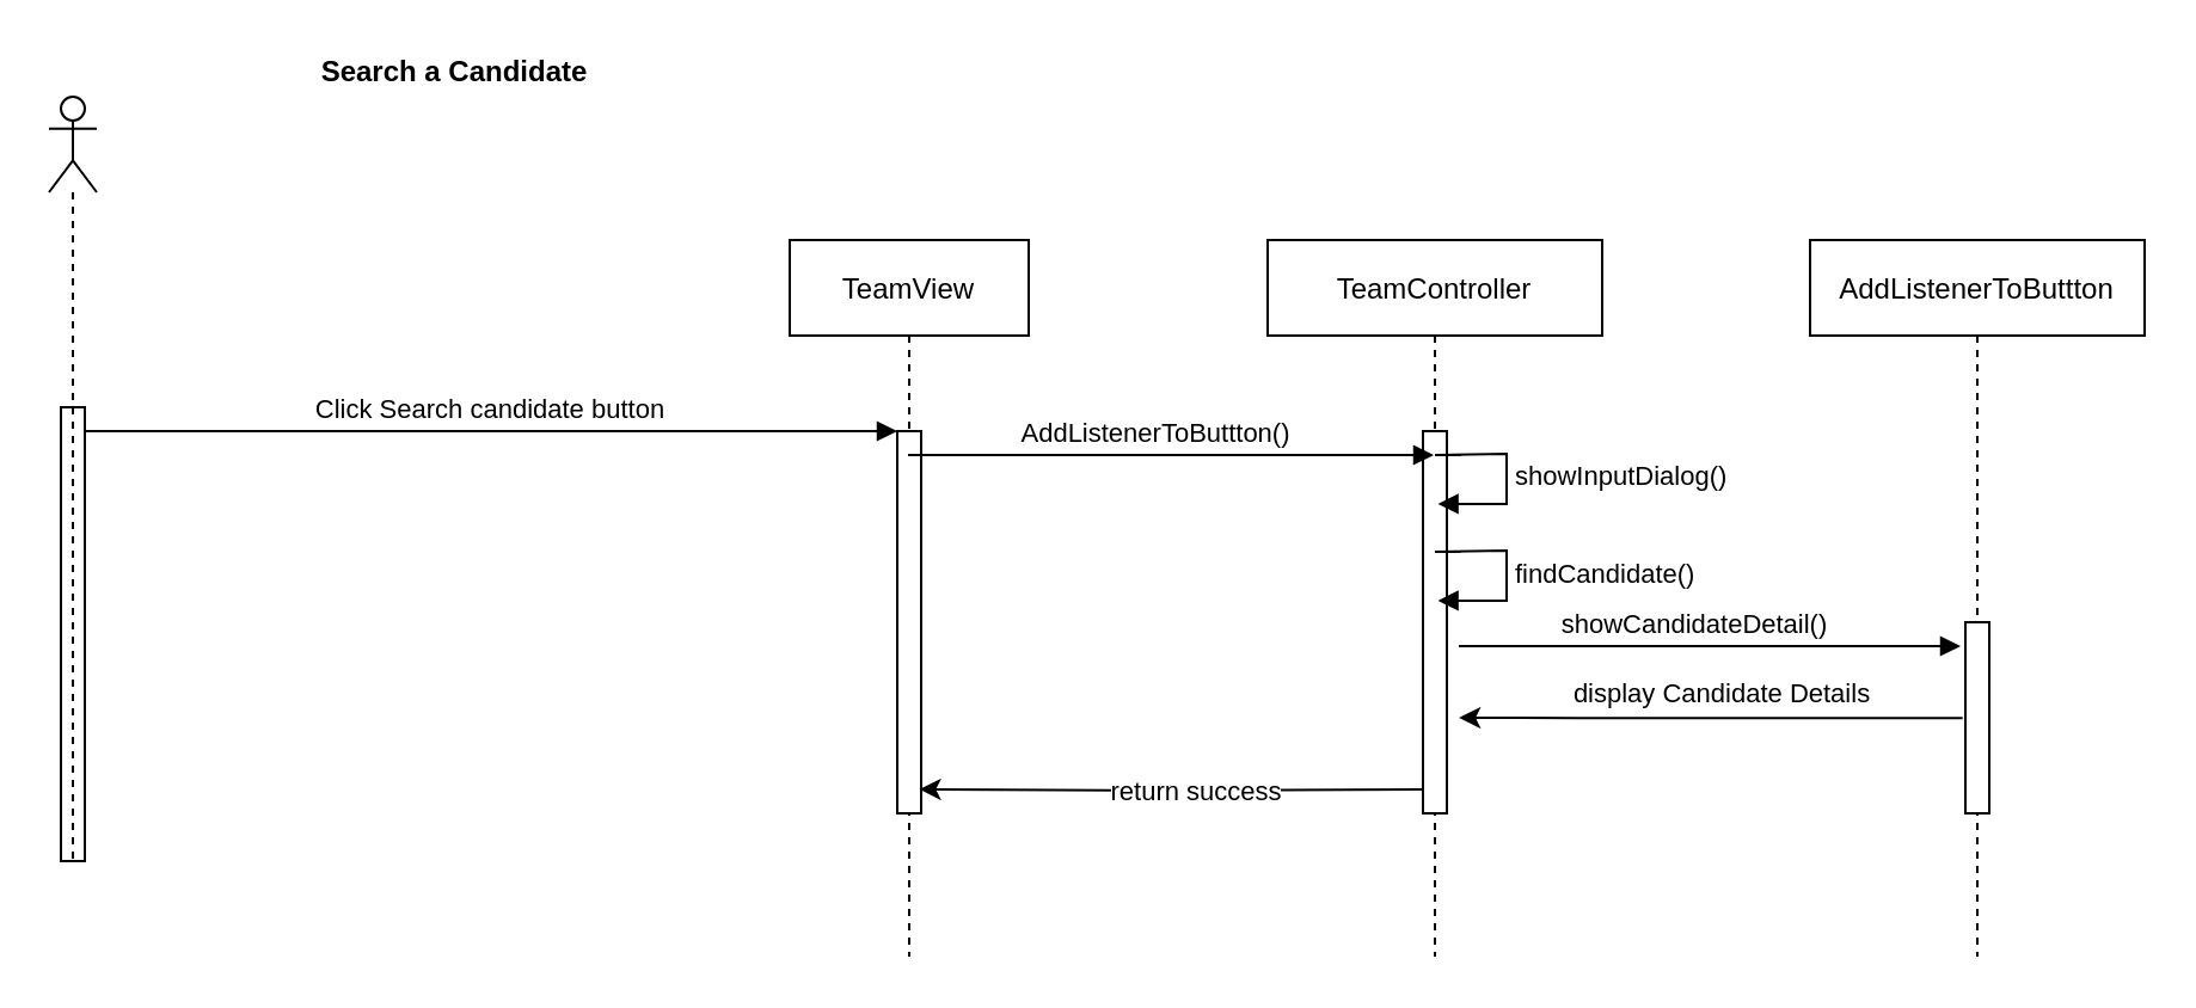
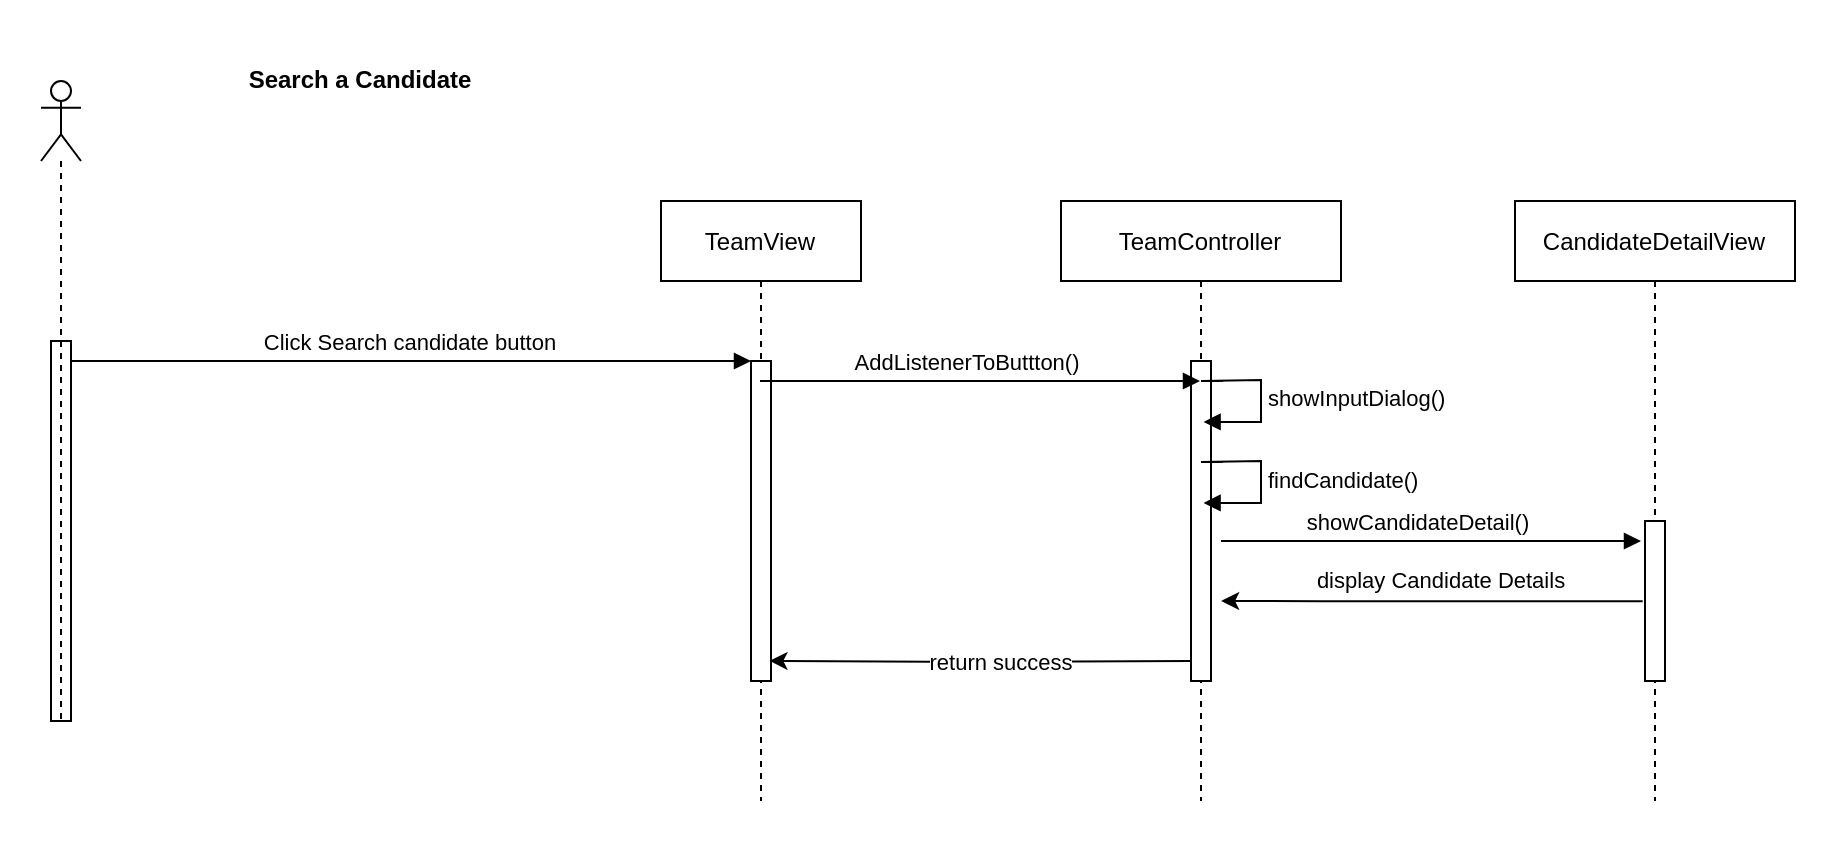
- <mxCell id="10" value="&lt;b&gt;Search a Candidate&lt;/b&gt;" style="text;html=1;strokeColor=none;fillColor=none;align=center;verticalAlign=middle;whiteSpace=wrap;rounded=0;" vertex="1" parent="1"><mxGeometry x="90" y="20" width="200" height="20" as="geometry" /></mxCell>
+ <mxCell id="10" value="&lt;b&gt;Search a Candidate&lt;/b&gt;" style="text;html=1;strokeColor=none;fillColor=none;align=center;verticalAlign=middle;whiteSpace=wrap;rounded=0;" vertex="1" parent="1"><mxGeometry x="80" y="30" width="200" height="20" as="geometry" /></mxCell>
- <mxCell id="14" value="AddListenerToButtton" style="shape=umlLifeline;perimeter=lifelinePerimeter;container=1;collapsible=0;recursiveResize=0;rounded=0;shadow=0;strokeWidth=1;" vertex="1" parent="1"><mxGeometry x="757" y="100" width="140" height="300" as="geometry" /></mxCell>
+ <mxCell id="14" value="CandidateDetailView" style="shape=umlLifeline;perimeter=lifelinePerimeter;container=1;collapsible=0;recursiveResize=0;rounded=0;shadow=0;strokeWidth=1;" vertex="1" parent="1"><mxGeometry x="757" y="100" width="140" height="300" as="geometry" /></mxCell>
